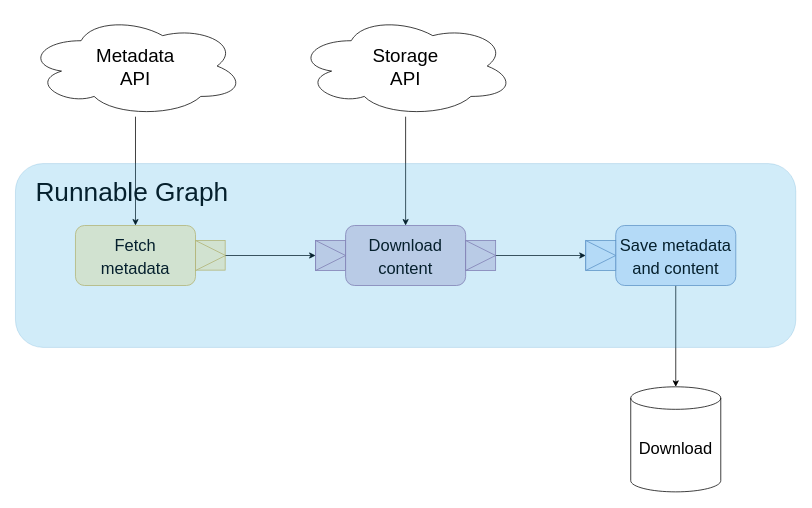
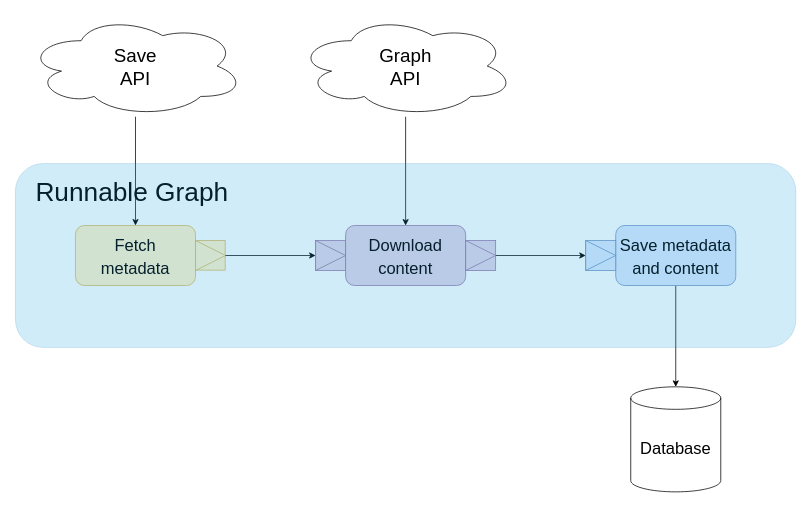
- <mxCell id="4" value="Metadata&lt;br&gt;API" style="ellipse;shape=cloud;whiteSpace=wrap;html=1;rounded=0;sketch=0;fontSize=25;" vertex="1" parent="1"><mxGeometry x="35" y="20" width="290" height="135" as="geometry" /></mxCell>
+ <mxCell id="4" value="Save&lt;br&gt;API" style="ellipse;shape=cloud;whiteSpace=wrap;html=1;rounded=0;sketch=0;fontSize=25;" vertex="1" parent="1"><mxGeometry x="35" y="20" width="290" height="135" as="geometry" /></mxCell>
- <mxCell id="21" value="Storage&lt;br&gt;API" style="ellipse;shape=cloud;whiteSpace=wrap;html=1;rounded=0;sketch=0;fontSize=25;" vertex="1" parent="1"><mxGeometry x="395" y="20" width="290" height="135" as="geometry" /></mxCell>
+ <mxCell id="21" value="Graph&lt;br&gt;API" style="ellipse;shape=cloud;whiteSpace=wrap;html=1;rounded=0;sketch=0;fontSize=25;" vertex="1" parent="1"><mxGeometry x="395" y="20" width="290" height="135" as="geometry" /></mxCell>
- <mxCell id="22" value="Download" style="shape=cylinder3;whiteSpace=wrap;html=1;boundedLbl=1;backgroundOutline=1;size=15;rounded=0;sketch=0;fontSize=22;" vertex="1" parent="1"><mxGeometry x="840" y="515" width="120" height="140" as="geometry" /></mxCell>
+ <mxCell id="22" value="Database" style="shape=cylinder3;whiteSpace=wrap;html=1;boundedLbl=1;backgroundOutline=1;size=15;rounded=0;sketch=0;fontSize=22;" vertex="1" parent="1"><mxGeometry x="840" y="515" width="120" height="140" as="geometry" /></mxCell>
